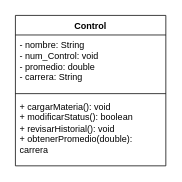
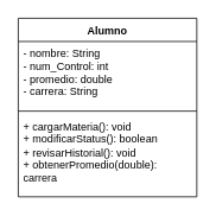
- <mxCell id="2" value="Control" style="swimlane;fontStyle=1;align=center;verticalAlign=top;childLayout=stackLayout;horizontal=1;startSize=26;horizontalStack=0;resizeParent=1;resizeParentMax=0;resizeLast=0;collapsible=1;marginBottom=0;whiteSpace=wrap;html=1;" vertex="1" parent="1"><mxGeometry x="20" y="20" width="200" height="200" as="geometry" /></mxCell>
+ <mxCell id="2" value="Alumno" style="swimlane;fontStyle=1;align=center;verticalAlign=top;childLayout=stackLayout;horizontal=1;startSize=26;horizontalStack=0;resizeParent=1;resizeParentMax=0;resizeLast=0;collapsible=1;marginBottom=0;whiteSpace=wrap;html=1;" vertex="1" parent="1"><mxGeometry x="20" y="20" width="200" height="200" as="geometry" /></mxCell>
- <mxCell id="3" value="&lt;div&gt;- nombre: String&lt;/div&gt;&lt;div&gt;- num_Control: void&lt;/div&gt;&lt;div&gt;- promedio: double&lt;/div&gt;&lt;div&gt;- carrera: String&lt;/div&gt;" style="text;strokeColor=none;fillColor=none;align=left;verticalAlign=top;spacingLeft=4;spacingRight=4;overflow=hidden;rotatable=0;points=[[0,0.5],[1,0.5]];portConstraint=eastwest;whiteSpace=wrap;html=1;" vertex="1" parent="2"><mxGeometry y="26" width="200" height="74" as="geometry" /></mxCell>
+ <mxCell id="3" value="&lt;div&gt;- nombre: String&lt;/div&gt;&lt;div&gt;- num_Control: int&lt;/div&gt;&lt;div&gt;- promedio: double&lt;/div&gt;&lt;div&gt;- carrera: String&lt;/div&gt;" style="text;strokeColor=none;fillColor=none;align=left;verticalAlign=top;spacingLeft=4;spacingRight=4;overflow=hidden;rotatable=0;points=[[0,0.5],[1,0.5]];portConstraint=eastwest;whiteSpace=wrap;html=1;" vertex="1" parent="2"><mxGeometry y="26" width="200" height="74" as="geometry" /></mxCell>
